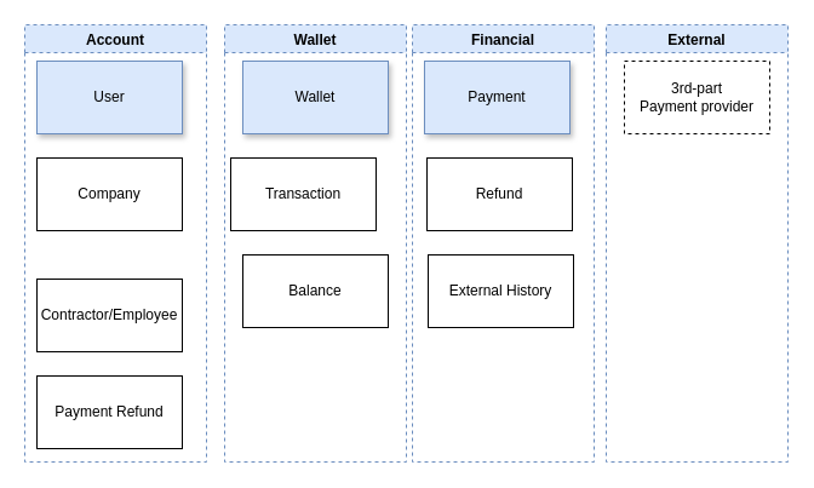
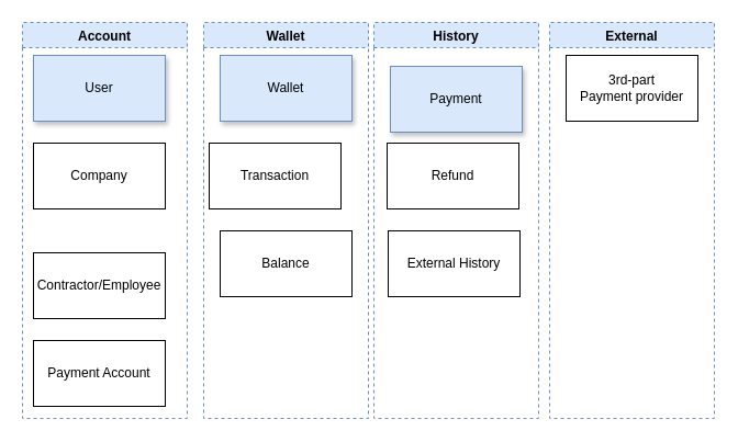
- <mxCell id="12" value="Financial" style="swimlane;dashed=1;fillColor=#dae8fc;strokeColor=#6c8ebf;" vertex="1" parent="1"><mxGeometry x="340" y="20" width="150" height="361" as="geometry" /></mxCell>
+ <mxCell id="12" value="History" style="swimlane;dashed=1;fillColor=#dae8fc;strokeColor=#6c8ebf;" vertex="1" parent="1"><mxGeometry x="340" y="20" width="150" height="361" as="geometry" /></mxCell>
- <mxCell id="8" value="Payment" style="rounded=0;whiteSpace=wrap;html=1;shadow=1;strokeColor=#6c8ebf;align=center;verticalAlign=middle;fontFamily=Helvetica;fontSize=12;fontColor=default;fillColor=#dae8fc;" vertex="1" parent="1"><mxGeometry x="350" y="50" width="120" height="60" as="geometry" /></mxCell>
+ <mxCell id="8" value="Payment" style="rounded=0;whiteSpace=wrap;html=1;shadow=1;strokeColor=#6c8ebf;align=center;verticalAlign=middle;fontFamily=Helvetica;fontSize=12;fontColor=default;fillColor=#dae8fc;" vertex="1" parent="1"><mxGeometry x="355" y="60" width="120" height="60" as="geometry" /></mxCell>
- <mxCell id="16" value="3rd-part&lt;br&gt;Payment provider" style="rounded=0;whiteSpace=wrap;html=1;dashed=1;" vertex="1" parent="15"><mxGeometry x="15" y="30" width="120" height="60" as="geometry" /></mxCell>
+ <mxCell id="16" value="3rd-part&lt;br&gt;Payment provider" style="rounded=0;whiteSpace=wrap;html=1;" vertex="1" parent="15"><mxGeometry x="15" y="30" width="120" height="60" as="geometry" /></mxCell>
- <mxCell id="7" value="Payment Refund" style="rounded=0;whiteSpace=wrap;html=1;" vertex="1" parent="1"><mxGeometry x="30" y="310" width="120" height="60" as="geometry" /></mxCell>
+ <mxCell id="7" value="Payment Account" style="rounded=0;whiteSpace=wrap;html=1;" vertex="1" parent="1"><mxGeometry x="30" y="310" width="120" height="60" as="geometry" /></mxCell>
